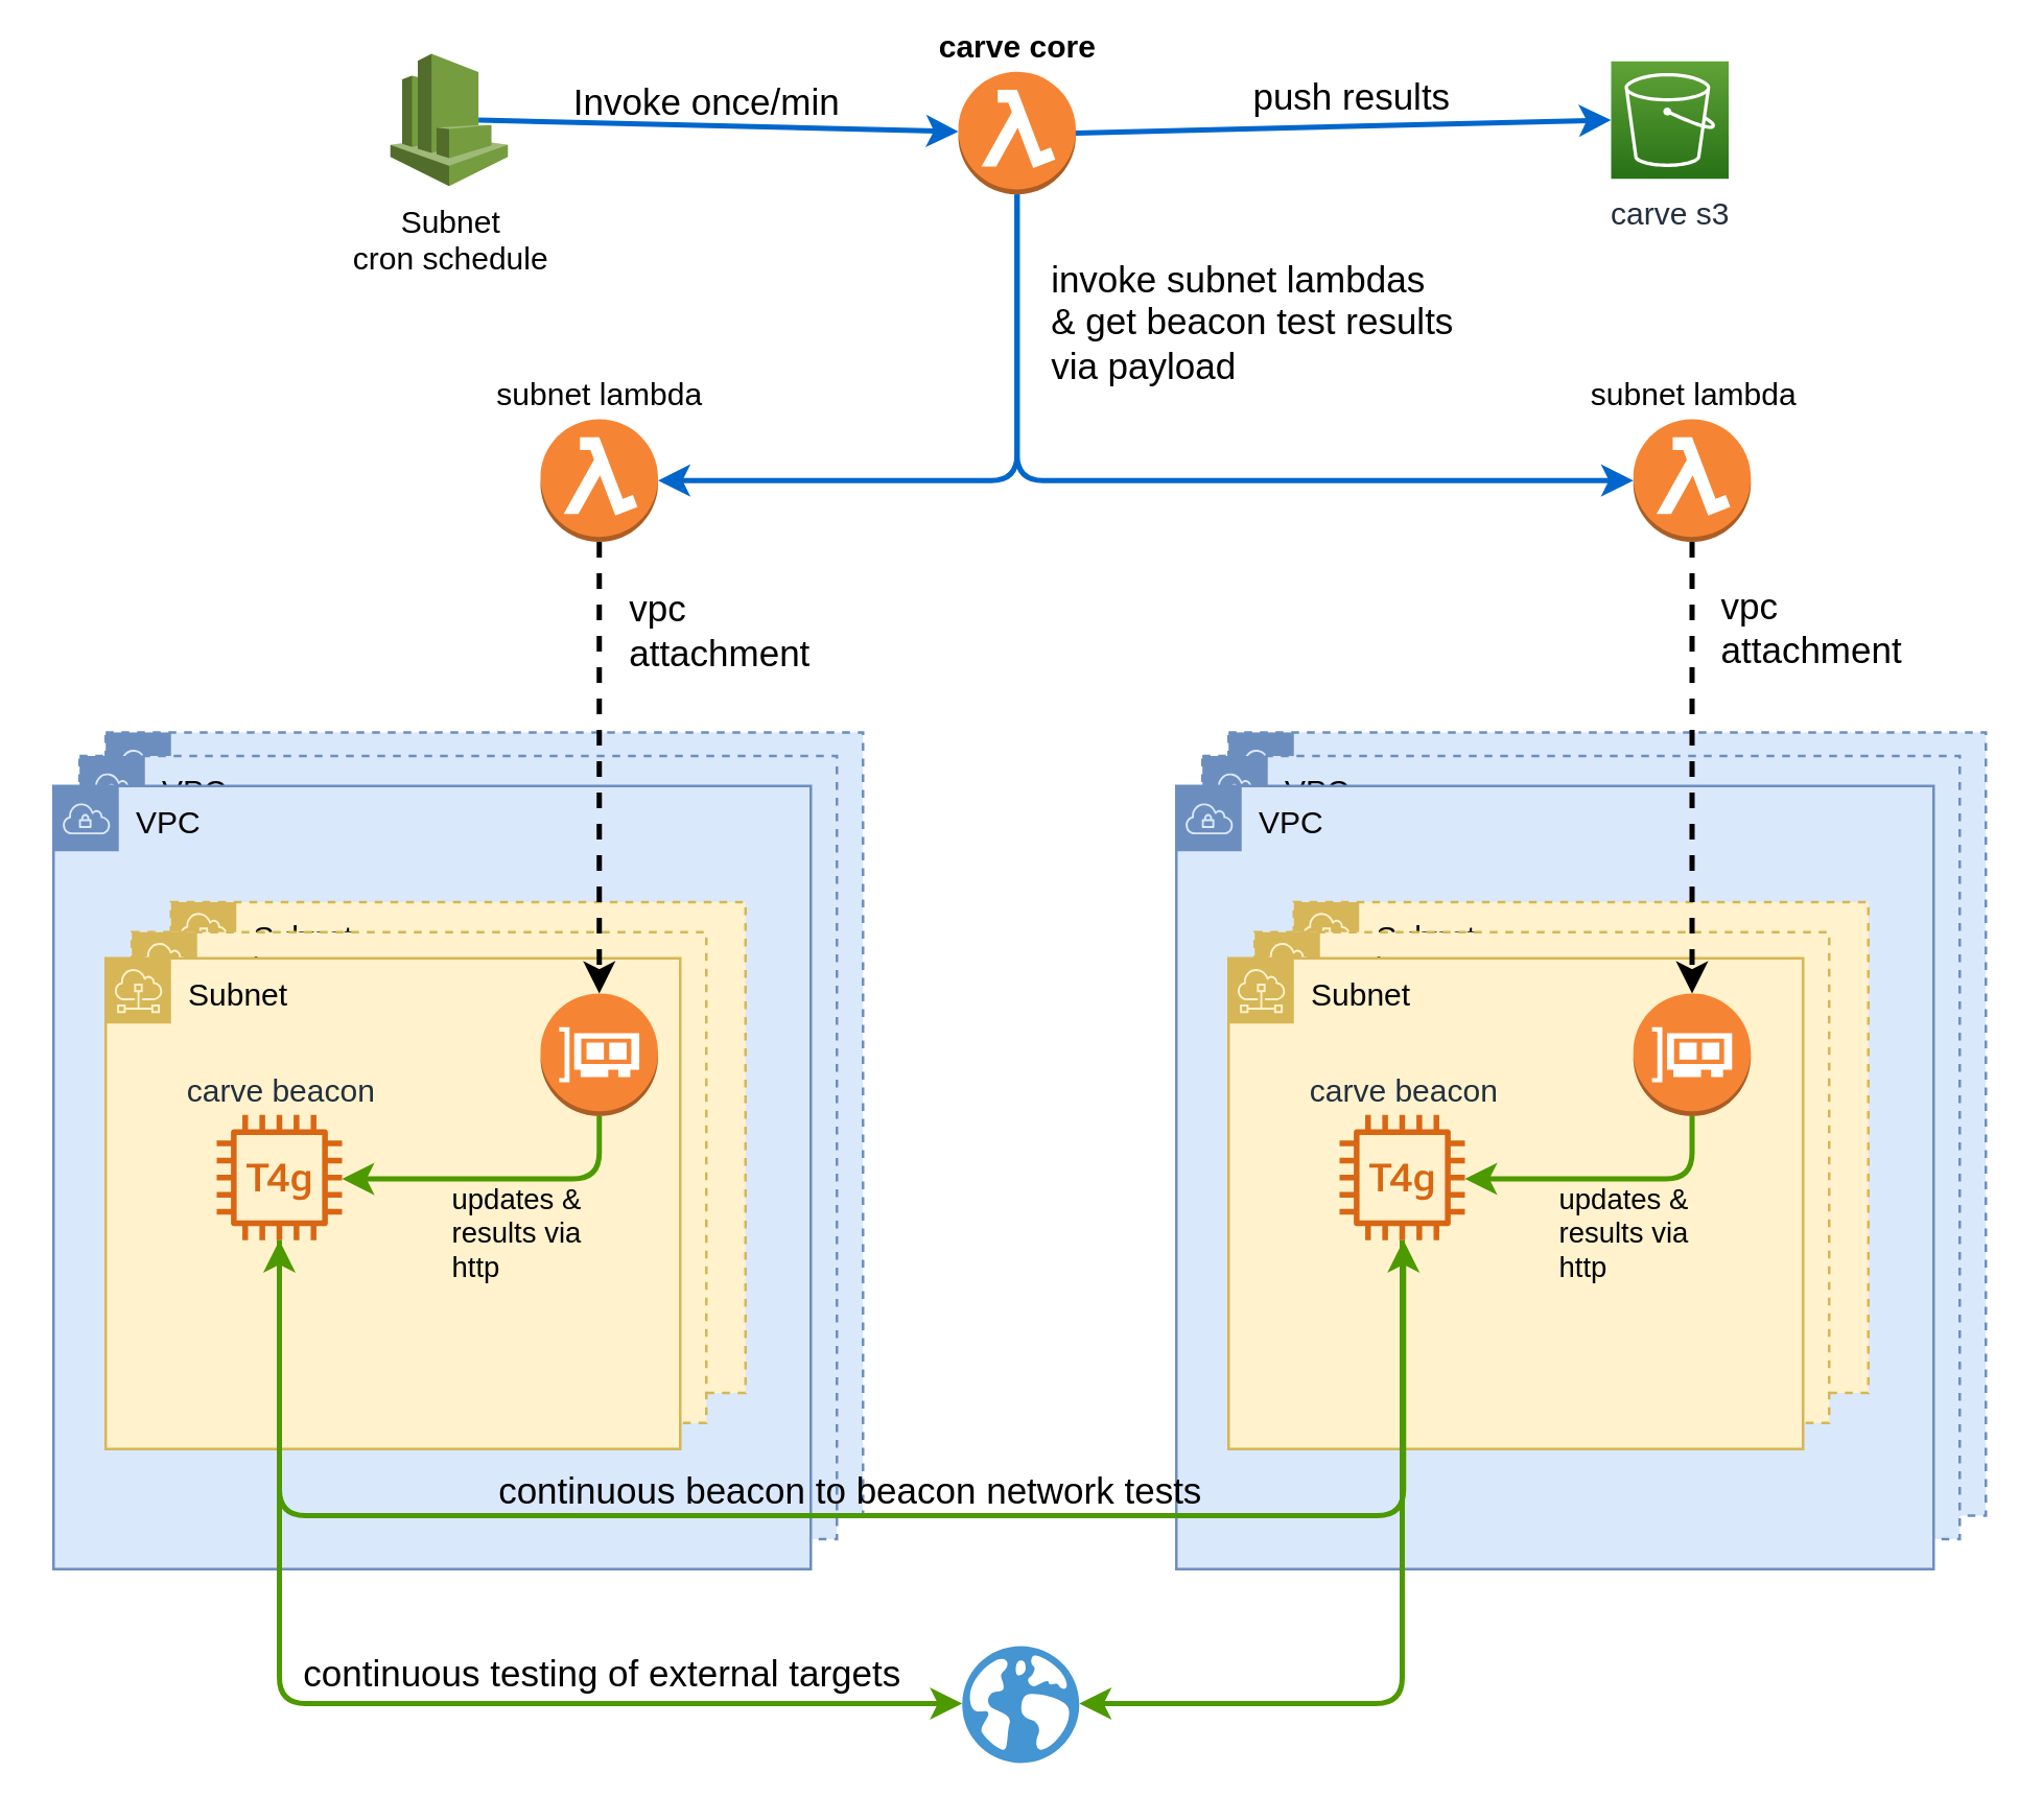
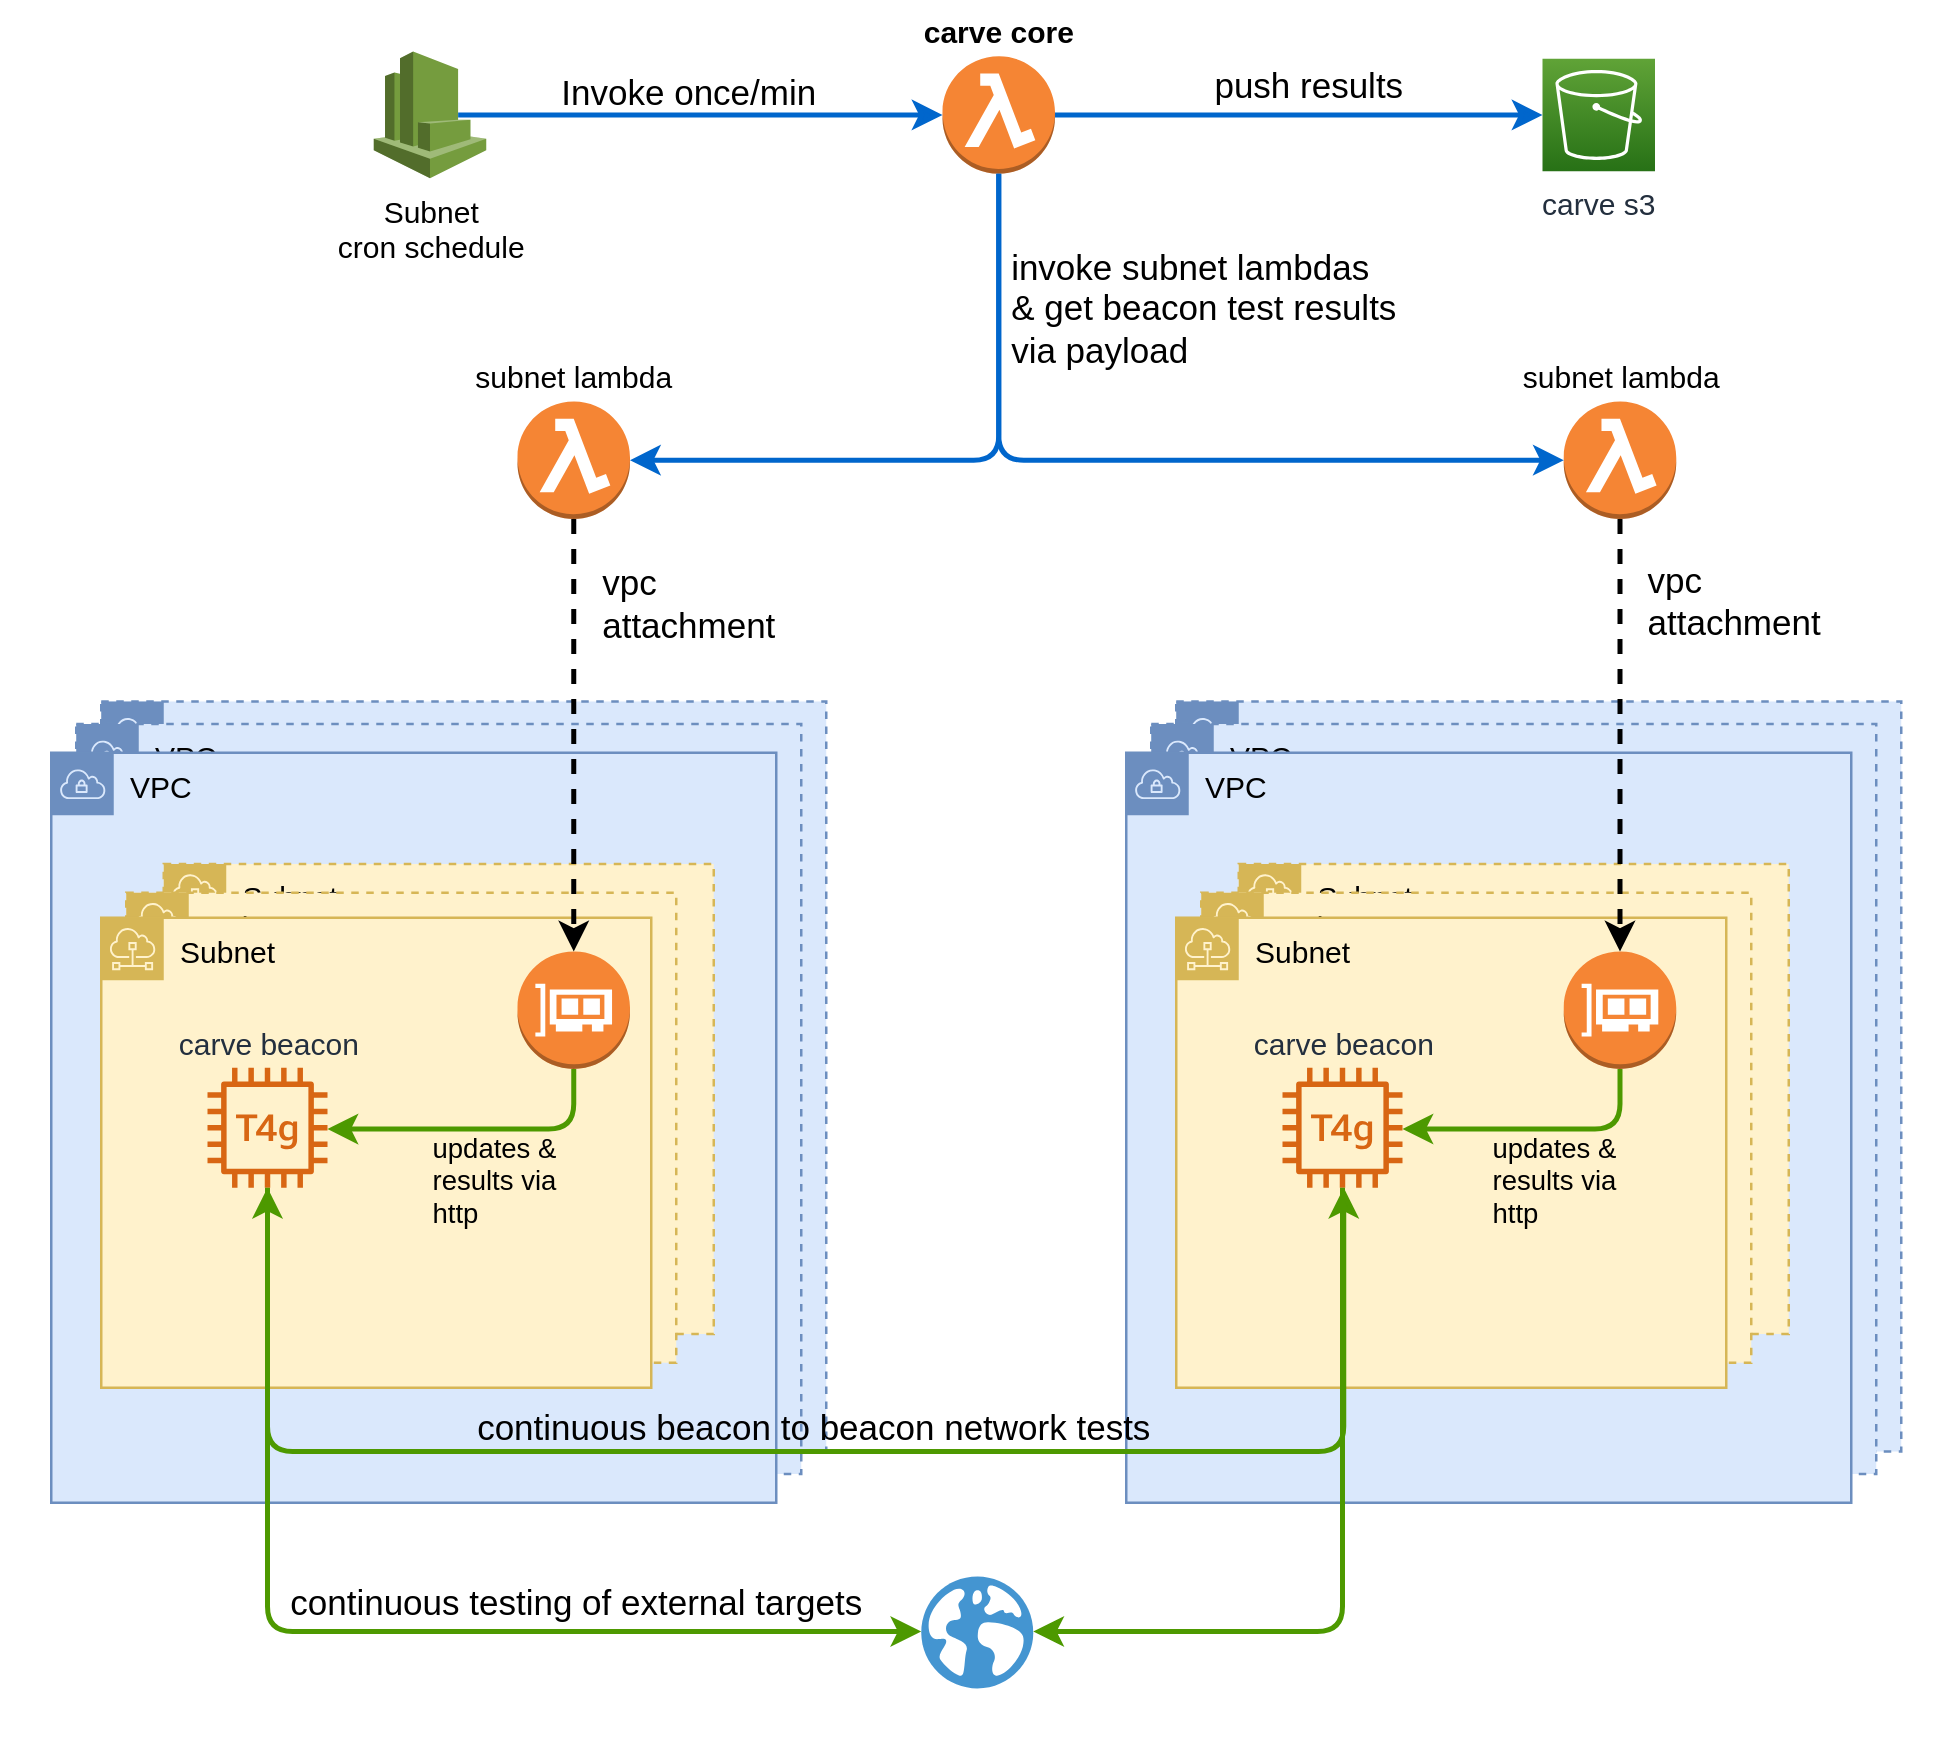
- <mxCell id="30" value="carve core" style="outlineConnect=0;dashed=0;verticalLabelPosition=top;verticalAlign=bottom;align=center;html=1;shape=mxgraph.aws3.lambda_function;fillColor=#F58534;gradientColor=none;aspect=fixed;labelPosition=center;fontStyle=1" vertex="1" parent="1"><mxGeometry x="366.5" y="26.89" width="45" height="46.96" as="geometry" /></mxCell>
+ <mxCell id="30" value="carve core" style="outlineConnect=0;dashed=0;verticalLabelPosition=top;verticalAlign=bottom;align=center;html=1;shape=mxgraph.aws3.lambda_function;fillColor=#F58534;gradientColor=none;aspect=fixed;labelPosition=center;fontStyle=1" vertex="1" parent="1"><mxGeometry x="376.5" y="21.89" width="45" height="46.96" as="geometry" /></mxCell>
